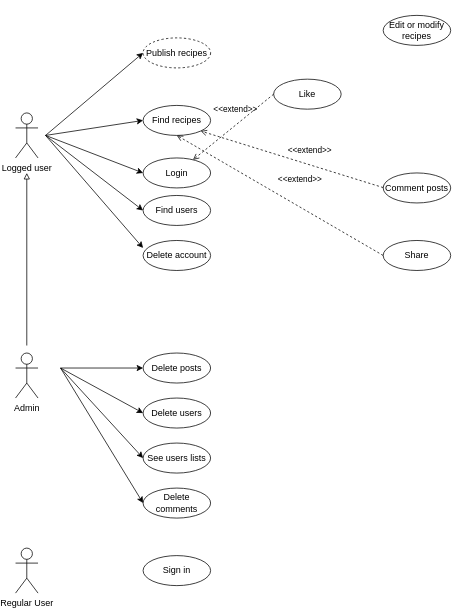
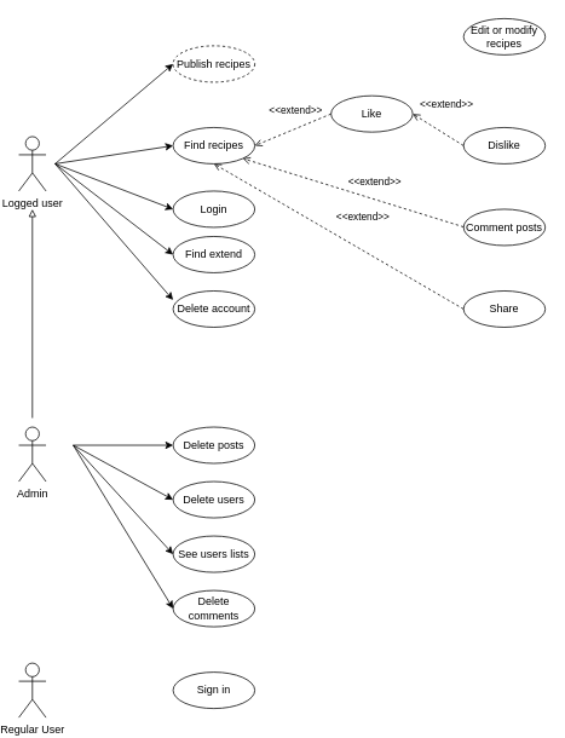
+ <mxCell id="27" value="&amp;lt;&amp;lt;extend&amp;gt;&amp;gt;" style="html=1;verticalAlign=bottom;labelBackgroundColor=none;endArrow=open;endFill=0;dashed=1;rounded=0;exitX=0;exitY=0.5;exitDx=0;exitDy=0;entryX=1;entryY=0.5;entryDx=0;entryDy=0;" edge="1" parent="1" source="15" target="13"><mxGeometry x="0.071" y="-20" width="160" relative="1" as="geometry"><mxPoint x="513.18" y="409.998" as="sourcePoint" /><mxPoint x="280" y="384.14" as="targetPoint" /><mxPoint as="offset" /></mxGeometry></mxCell>
+ <mxCell id="15" value="Dislike" style="ellipse;whiteSpace=wrap;html=1;" parent="1" vertex="1"><mxGeometry x="510" y="140" width="90" height="40" as="geometry" /></mxCell>
- <mxCell id="30" value="&amp;lt;&amp;lt;extend&amp;gt;&amp;gt;" style="html=1;verticalAlign=bottom;labelBackgroundColor=none;endArrow=open;endFill=0;dashed=1;rounded=0;exitX=0;exitY=0.5;exitDx=0;exitDy=0;" edge="1" parent="1" source="13" target="14"><mxGeometry x="-0.164" y="-10" width="160" relative="1" as="geometry"><mxPoint x="366" y="119.5" as="sourcePoint" /><mxPoint x="310" y="119.5" as="targetPoint" /><mxPoint as="offset" /></mxGeometry></mxCell>
+ <mxCell id="30" value="&amp;lt;&amp;lt;extend&amp;gt;&amp;gt;" style="html=1;verticalAlign=bottom;labelBackgroundColor=none;endArrow=open;endFill=0;dashed=1;rounded=0;exitX=0;exitY=0.5;exitDx=0;exitDy=0;entryX=1;entryY=0.5;entryDx=0;entryDy=0;" edge="1" parent="1" source="13" target="28"><mxGeometry x="-0.164" y="-10" width="160" relative="1" as="geometry"><mxPoint x="366" y="119.5" as="sourcePoint" /><mxPoint x="310" y="119.5" as="targetPoint" /><mxPoint as="offset" /></mxGeometry></mxCell>
- <mxCell id="10" value="Find users" style="ellipse;whiteSpace=wrap;html=1;" parent="1" vertex="1"><mxGeometry x="190" y="260" width="90" height="40" as="geometry" /></mxCell>
+ <mxCell id="10" value="Find extend" style="ellipse;whiteSpace=wrap;html=1;" parent="1" vertex="1"><mxGeometry x="190" y="260" width="90" height="40" as="geometry" /></mxCell>
